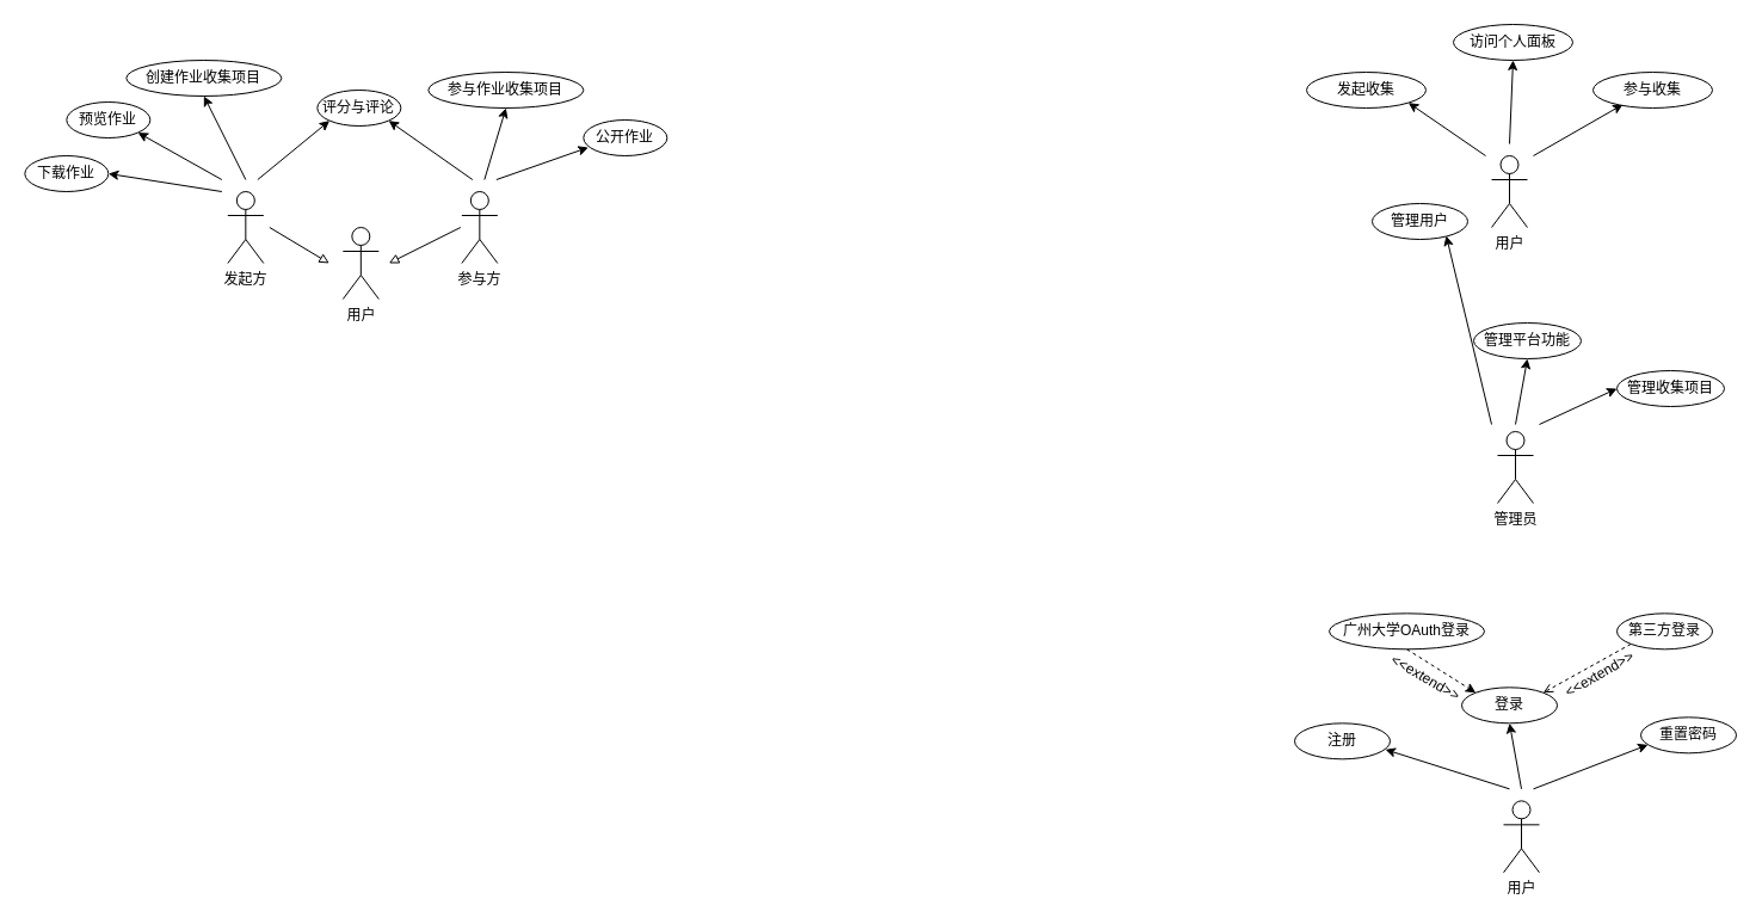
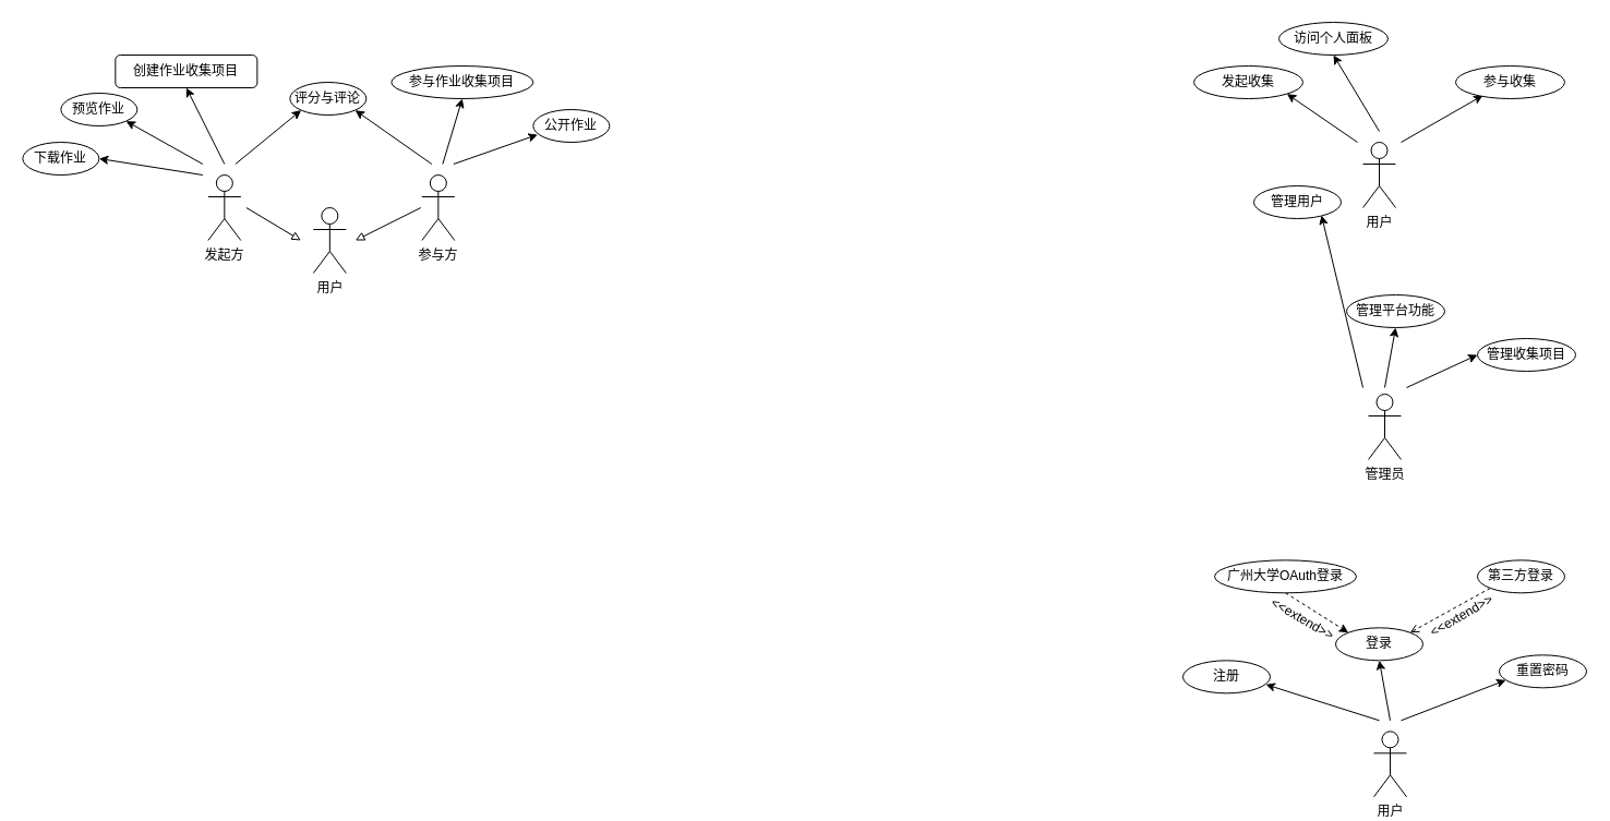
- <mxCell id="14" value="访问个人面板" style="ellipse;whiteSpace=wrap;html=1;" vertex="1" parent="1"><mxGeometry x="1217" y="20" width="100" height="30" as="geometry" /></mxCell>
+ <mxCell id="14" value="访问个人面板" style="ellipse;whiteSpace=wrap;html=1;" vertex="1" parent="1"><mxGeometry x="1172" y="20" width="100" height="30" as="geometry" /></mxCell>
- <mxCell id="38" value="创建作业收集项目" style="ellipse;whiteSpace=wrap;html=1;" vertex="1" parent="1"><mxGeometry x="105.333" y="50" width="130" height="30" as="geometry" /></mxCell>
+ <mxCell id="38" value="创建作业收集项目" style="whiteSpace=wrap;html=1;rounded=1;" vertex="1" parent="1"><mxGeometry x="105.333" y="50" width="130" height="30" as="geometry" /></mxCell>
